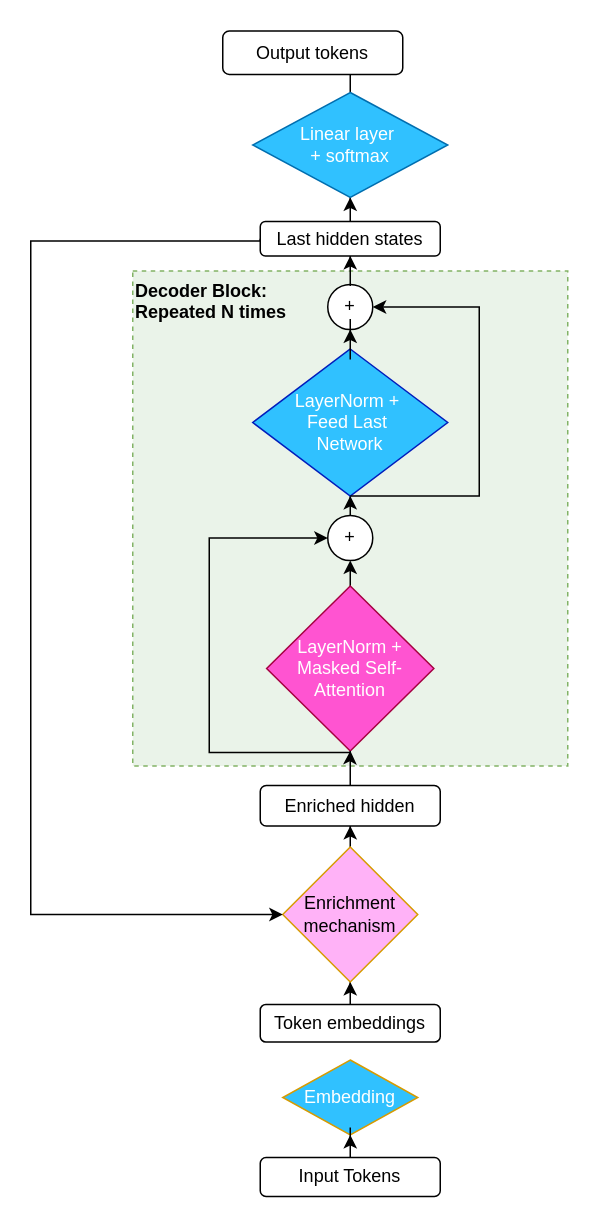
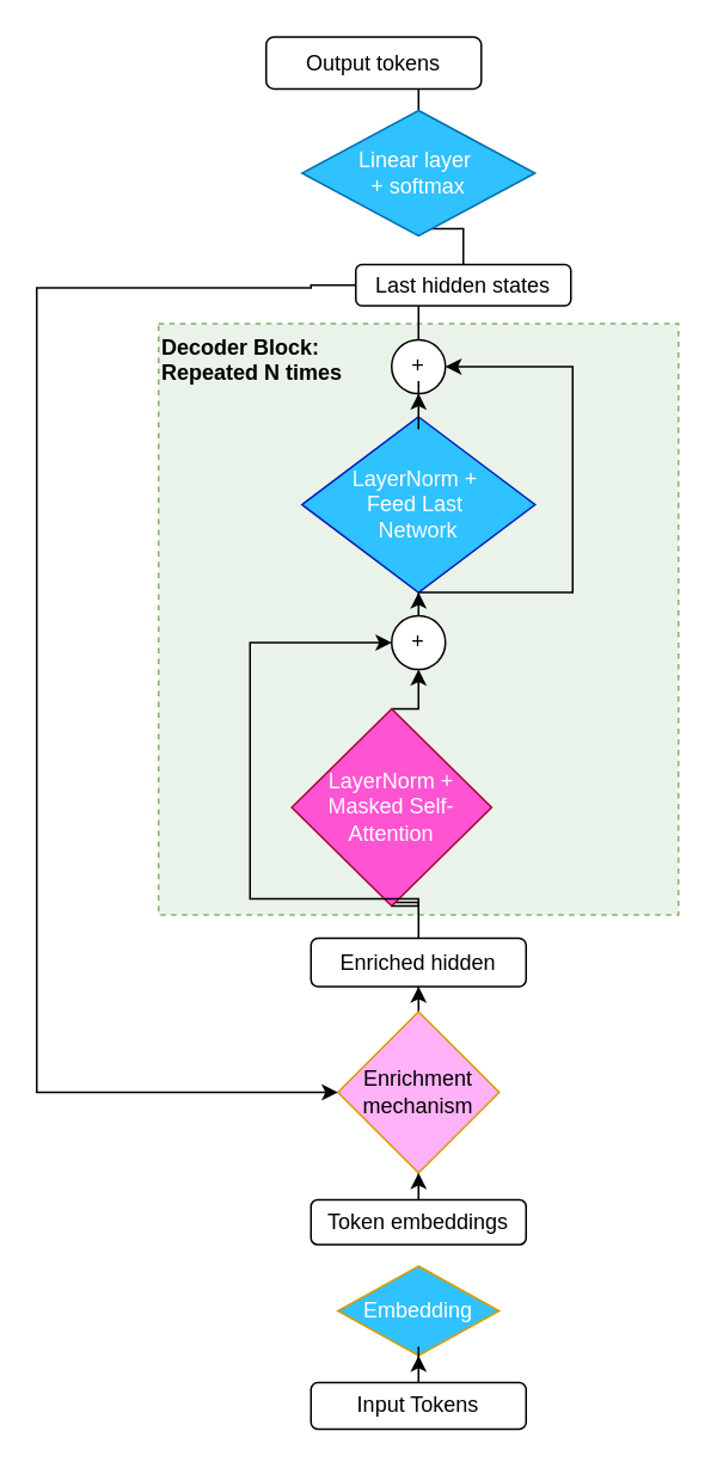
- <mxCell id="21" value="Last hidden states" style="rounded=1;whiteSpace=wrap;html=1;" parent="1" vertex="1"><mxGeometry x="173" y="147" width="120" height="23" as="geometry" /></mxCell>
+ <mxCell id="21" value="Last hidden states" style="rounded=1;whiteSpace=wrap;html=1;" parent="1" vertex="1"><mxGeometry x="198" y="147" width="120" height="23" as="geometry" /></mxCell>
- <mxCell id="10" value="LayerNorm + Masked Self-Attention" style="rhombus;whiteSpace=wrap;html=1;fillColor=#FF54D1;strokeColor=#A50040;fontColor=#ffffff;" parent="1" vertex="1"><mxGeometry x="177.25" y="390" width="111.5" height="110" as="geometry" /></mxCell>
+ <mxCell id="10" value="LayerNorm + Masked Self-Attention" style="rhombus;whiteSpace=wrap;html=1;fillColor=#FF54D1;strokeColor=#A50040;fontColor=#ffffff;" parent="1" vertex="1"><mxGeometry x="162.25" y="395" width="111.5" height="110" as="geometry" /></mxCell>
